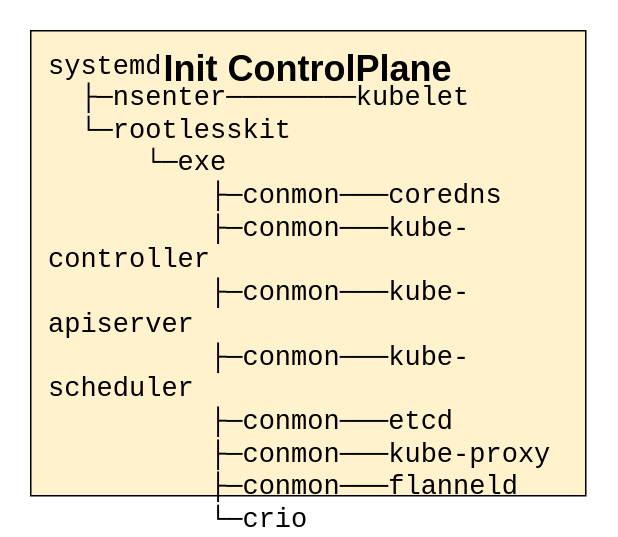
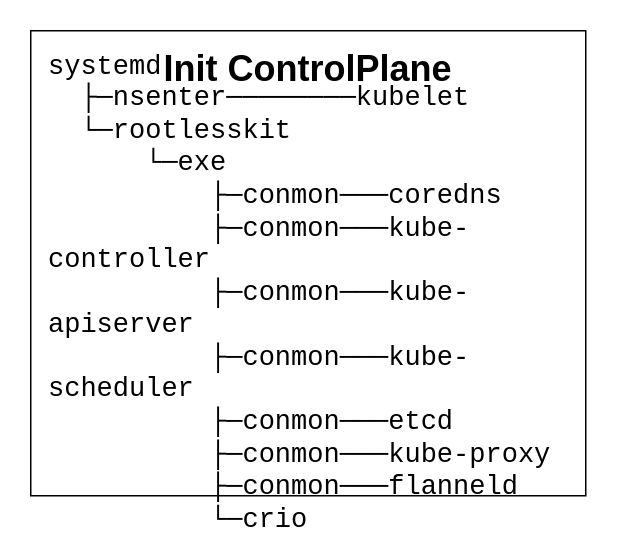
- <mxCell id="2" value="&lt;div style=&quot;font-size: 24px;&quot;&gt;&lt;font style=&quot;font-size: 24px;&quot;&gt;&lt;b&gt;Init ControlPlane&lt;/b&gt;&lt;/font&gt;&lt;/div&gt;&lt;div style=&quot;font-size: 24px;&quot;&gt;&lt;br&gt;&lt;/div&gt;&lt;div style=&quot;font-size: 24px;&quot;&gt;&lt;br&gt;&lt;/div&gt;&lt;div style=&quot;font-size: 24px;&quot;&gt;&lt;br&gt;&lt;/div&gt;&lt;div style=&quot;font-size: 24px;&quot;&gt;&lt;br&gt;&lt;/div&gt;&lt;div style=&quot;font-size: 24px;&quot;&gt;&lt;br&gt;&lt;/div&gt;&lt;div style=&quot;font-size: 24px;&quot;&gt;&lt;br&gt;&lt;/div&gt;&lt;div style=&quot;font-size: 24px;&quot;&gt;&lt;br&gt;&lt;/div&gt;&lt;div style=&quot;font-size: 24px;&quot;&gt;&lt;br&gt;&lt;/div&gt;&lt;div style=&quot;font-size: 24px;&quot;&gt;&lt;br&gt;&lt;/div&gt;" style="rounded=0;whiteSpace=wrap;html=1;fillColor=#fff2cc;" parent="1" vertex="1"><mxGeometry x="20" y="20" width="370" height="310" as="geometry" /></mxCell>
+ <mxCell id="2" value="&lt;div style=&quot;font-size: 24px;&quot;&gt;&lt;font style=&quot;font-size: 24px;&quot;&gt;&lt;b&gt;Init ControlPlane&lt;/b&gt;&lt;/font&gt;&lt;/div&gt;&lt;div style=&quot;font-size: 24px;&quot;&gt;&lt;br&gt;&lt;/div&gt;&lt;div style=&quot;font-size: 24px;&quot;&gt;&lt;br&gt;&lt;/div&gt;&lt;div style=&quot;font-size: 24px;&quot;&gt;&lt;br&gt;&lt;/div&gt;&lt;div style=&quot;font-size: 24px;&quot;&gt;&lt;br&gt;&lt;/div&gt;&lt;div style=&quot;font-size: 24px;&quot;&gt;&lt;br&gt;&lt;/div&gt;&lt;div style=&quot;font-size: 24px;&quot;&gt;&lt;br&gt;&lt;/div&gt;&lt;div style=&quot;font-size: 24px;&quot;&gt;&lt;br&gt;&lt;/div&gt;&lt;div style=&quot;font-size: 24px;&quot;&gt;&lt;br&gt;&lt;/div&gt;&lt;div style=&quot;font-size: 24px;&quot;&gt;&lt;br&gt;&lt;/div&gt;" style="rounded=0;whiteSpace=wrap;html=1;" parent="1" vertex="1"><mxGeometry x="20" y="20" width="370" height="310" as="geometry" /></mxCell>
